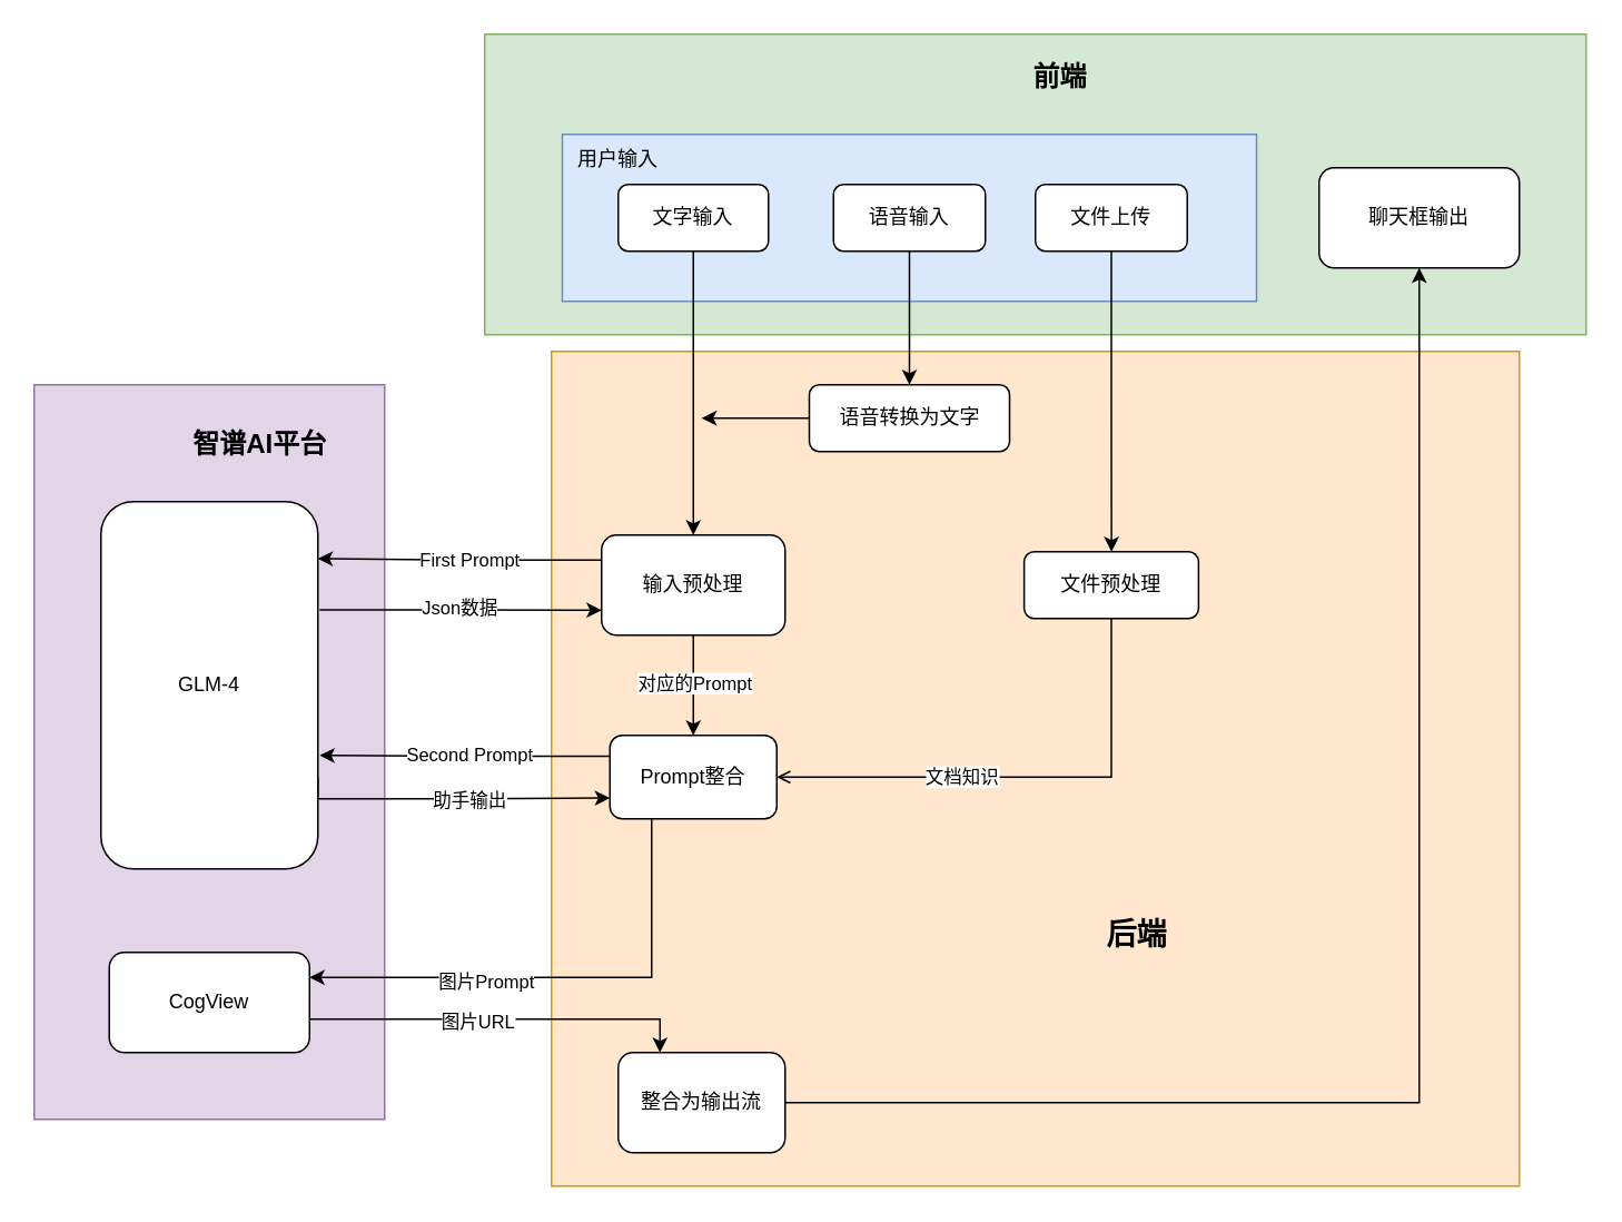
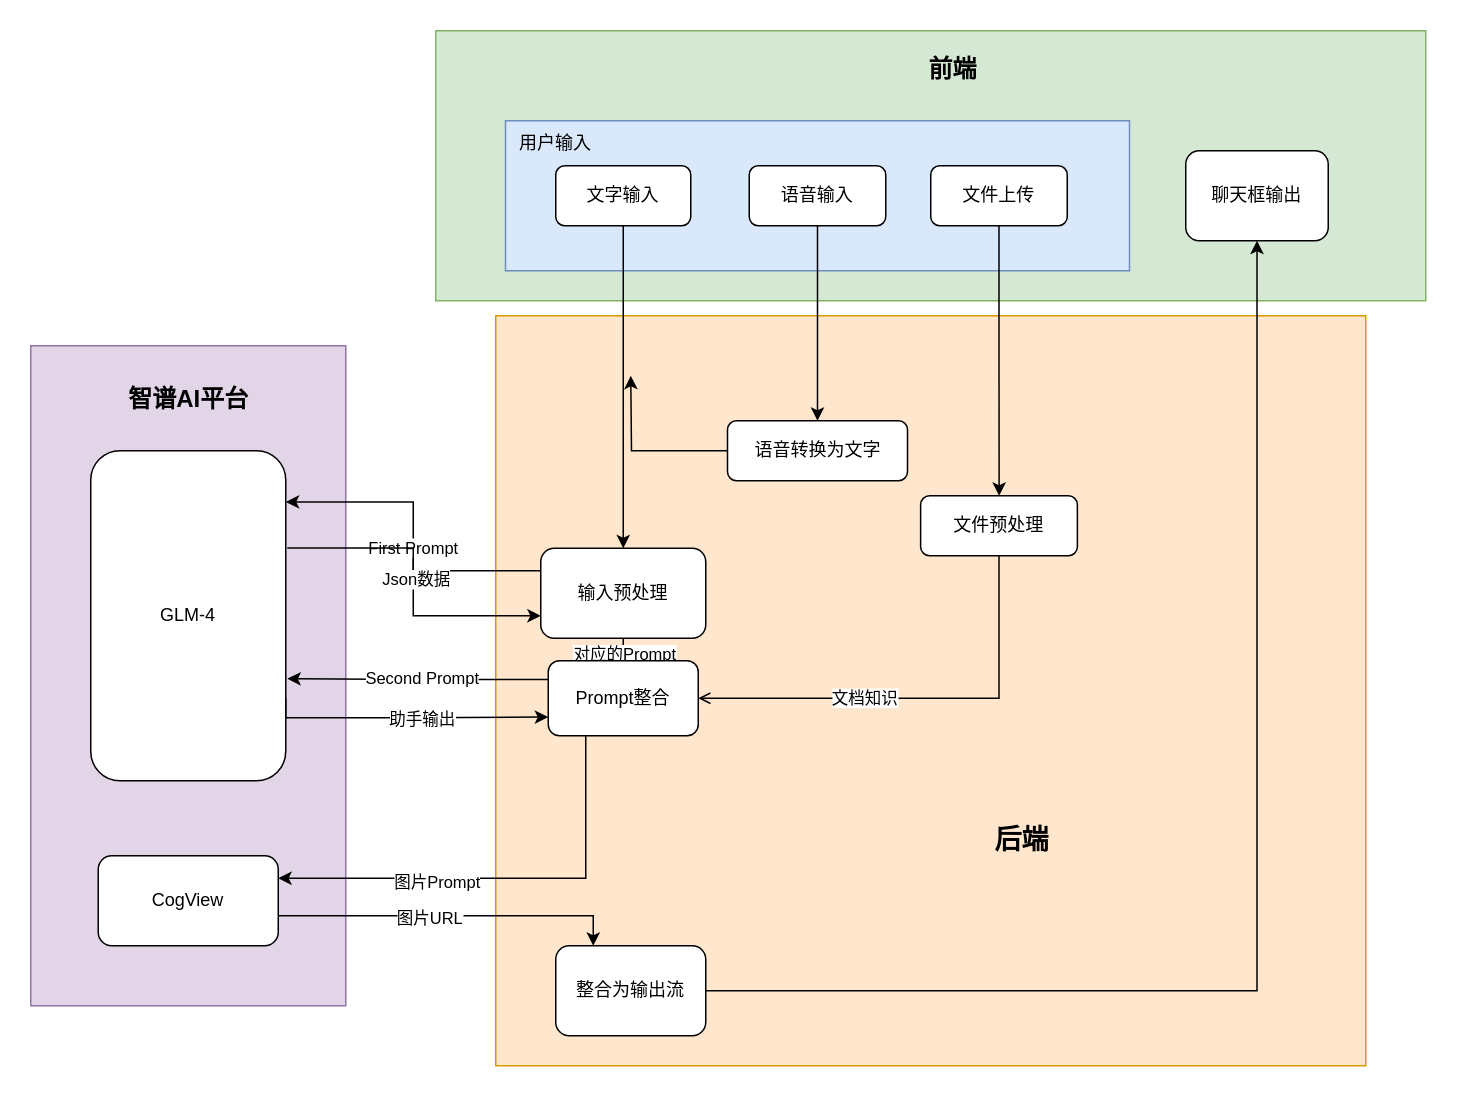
- <mxCell id="37" value="聊天框输出" style="rounded=1;whiteSpace=wrap;html=1;" vertex="1" parent="1"><mxGeometry x="790" y="100" width="120" height="60" as="geometry" /></mxCell>
+ <mxCell id="37" value="聊天框输出" style="rounded=1;whiteSpace=wrap;html=1;" vertex="1" parent="1"><mxGeometry x="790" y="100" width="95" height="60" as="geometry" /></mxCell>
- <mxCell id="14" value="语音转换为文字" style="rounded=1;whiteSpace=wrap;html=1;" vertex="1" parent="1"><mxGeometry x="484.5" y="230" width="120" height="40" as="geometry" /></mxCell>
+ <mxCell id="14" value="语音转换为文字" style="rounded=1;whiteSpace=wrap;html=1;" vertex="1" parent="1"><mxGeometry x="484.5" y="280" width="120" height="40" as="geometry" /></mxCell>
- <mxCell id="40" value="&lt;b&gt;&lt;font style=&quot;font-size: 16px;&quot;&gt;智谱AI平台&lt;/font&gt;&lt;/b&gt;" style="text;html=1;align=center;verticalAlign=middle;whiteSpace=wrap;rounded=0;" vertex="1" parent="1"><mxGeometry x="112.5" y="250" width="85" height="30" as="geometry" /></mxCell>
+ <mxCell id="40" value="&lt;b&gt;&lt;font style=&quot;font-size: 16px;&quot;&gt;智谱AI平台&lt;/font&gt;&lt;/b&gt;" style="text;html=1;align=center;verticalAlign=middle;whiteSpace=wrap;rounded=0;" vertex="1" parent="1"><mxGeometry x="82.5" y="250" width="85" height="30" as="geometry" /></mxCell>
- <mxCell id="18" value="输入预处理" style="rounded=1;whiteSpace=wrap;html=1;" vertex="1" parent="1"><mxGeometry x="360" y="320" width="110" height="60" as="geometry" /></mxCell>
+ <mxCell id="18" value="输入预处理" style="rounded=1;whiteSpace=wrap;html=1;" vertex="1" parent="1"><mxGeometry x="360" y="365" width="110" height="60" as="geometry" /></mxCell>
